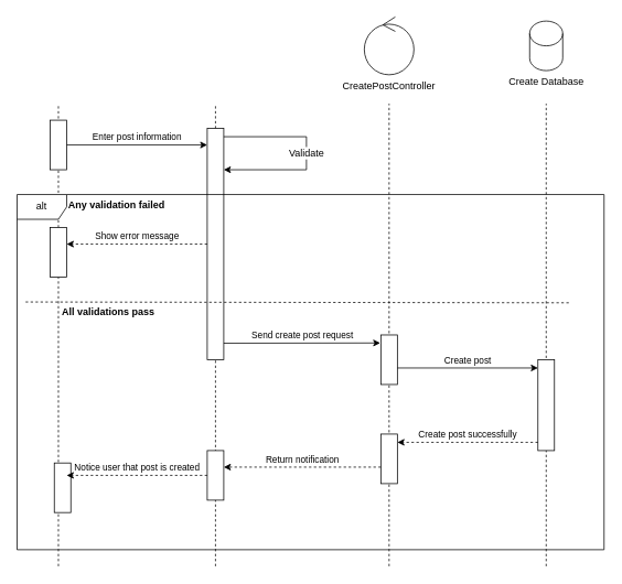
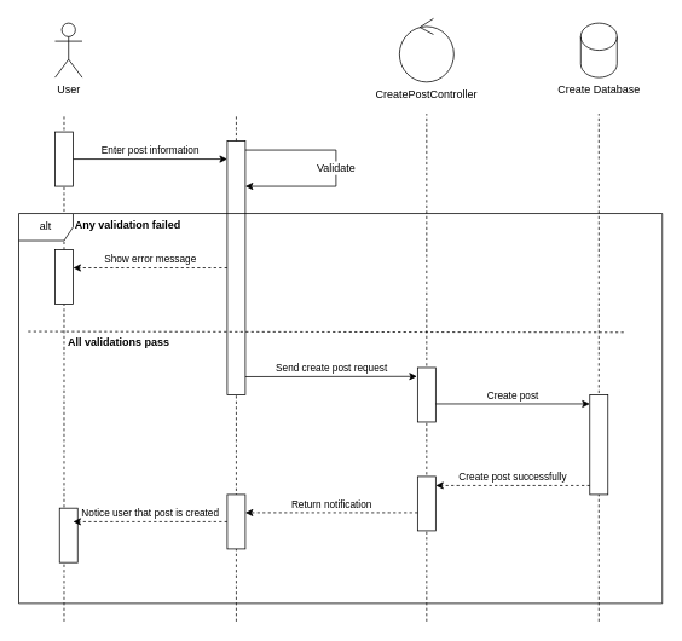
+ <mxCell id="2" value="User" style="shape=umlActor;verticalLabelPosition=bottom;verticalAlign=top;html=1;outlineConnect=0;" vertex="1" parent="1"><mxGeometry x="60" y="25" width="30" height="60" as="geometry" /></mxCell>
